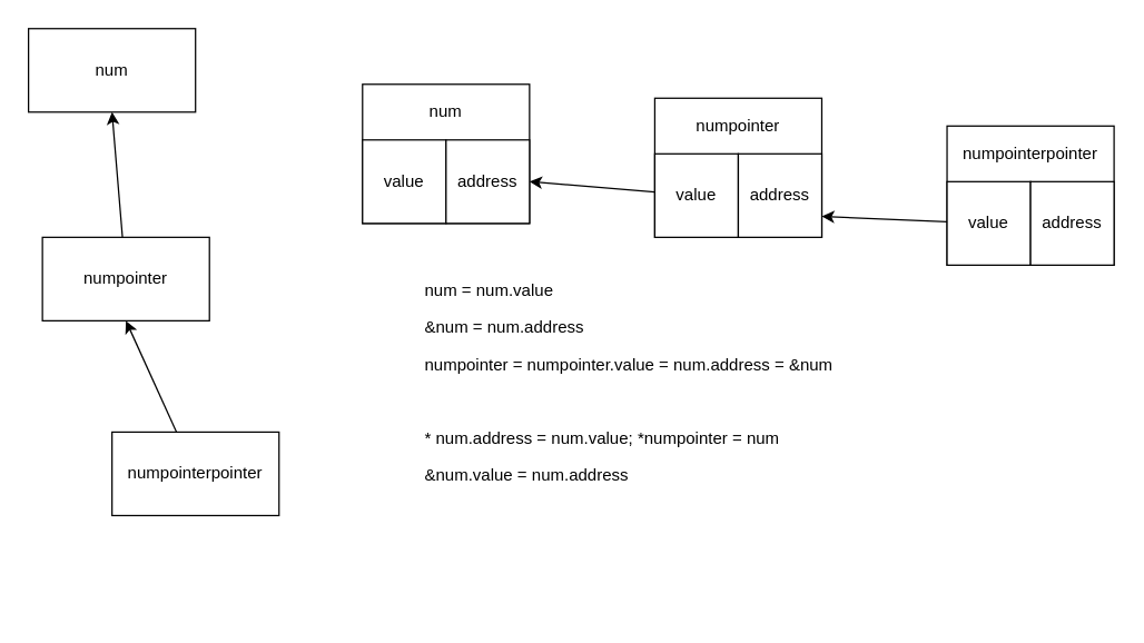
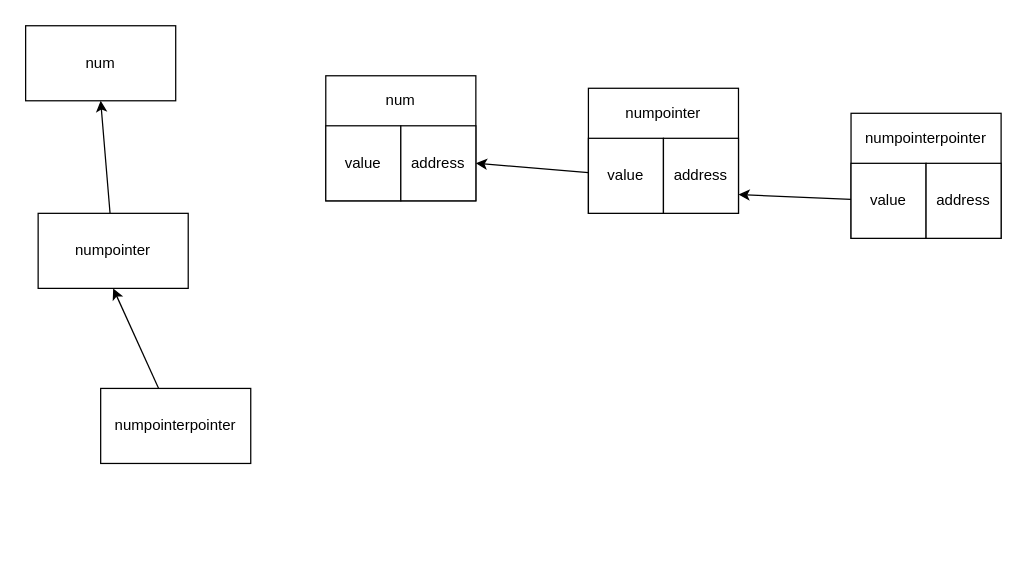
- <mxCell id="24" value="&lt;p&gt;num = num.value&lt;/p&gt;&lt;p&gt;&amp;amp;num = num.address&lt;/p&gt;&lt;p&gt;numpointer = numpointer.value = num.address = &amp;amp;num&lt;/p&gt;&lt;p&gt;&lt;br&gt;&lt;/p&gt;&lt;p&gt;* num.address = num.value; *numpointer = num&lt;/p&gt;&lt;p&gt;&amp;amp;num.value = num.address&lt;/p&gt;" style="text;html=1;strokeColor=none;fillColor=none;spacing=5;spacingTop=-20;whiteSpace=wrap;overflow=hidden;rounded=0;" parent="1" vertex="1"><mxGeometry x="300" y="200" width="400" height="240" as="geometry" /></mxCell>
